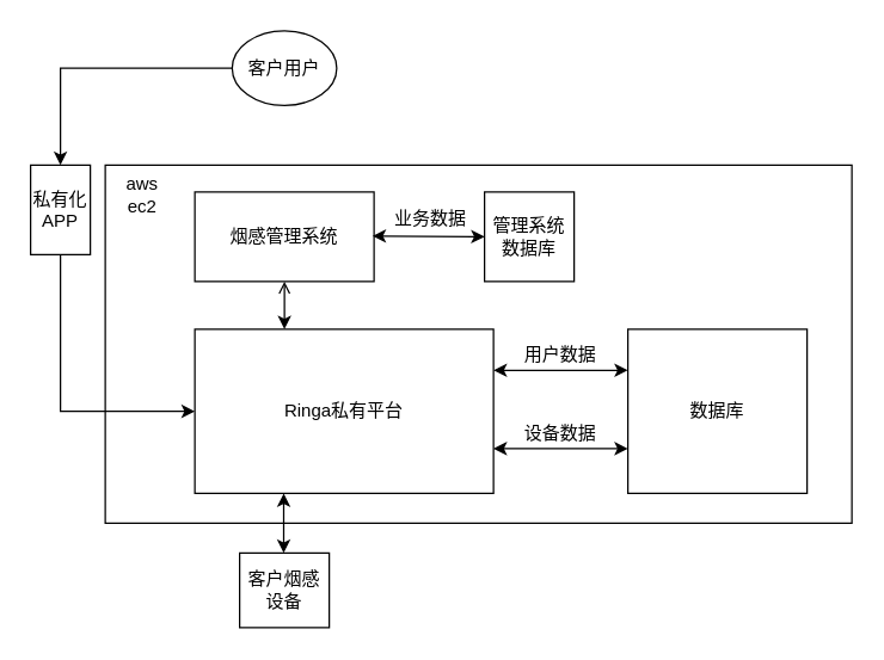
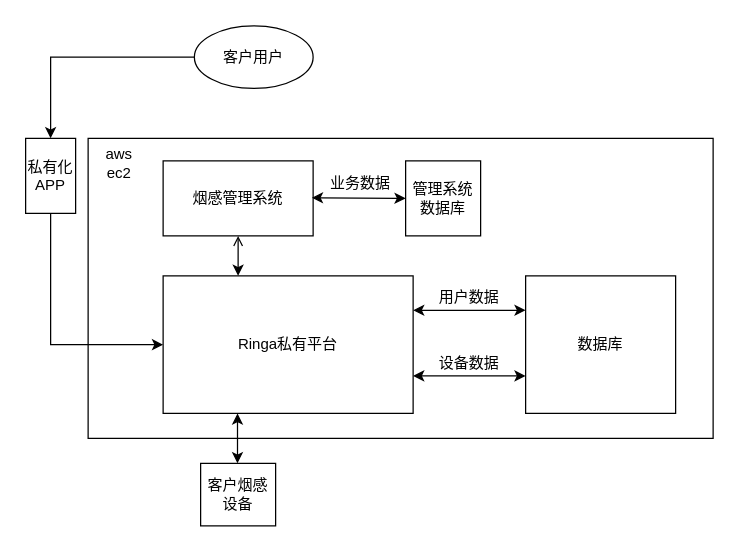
- <mxCell id="10" value="客户用户" style="ellipse;whiteSpace=wrap;html=1;" vertex="1" parent="1"><mxGeometry x="155" y="20" width="70" height="50" as="geometry" /></mxCell>
+ <mxCell id="10" value="客户用户" style="ellipse;whiteSpace=wrap;html=1;" vertex="1" parent="1"><mxGeometry x="155" y="20" width="95" height="50" as="geometry" /></mxCell>
